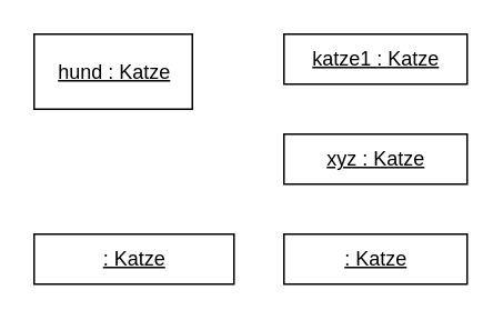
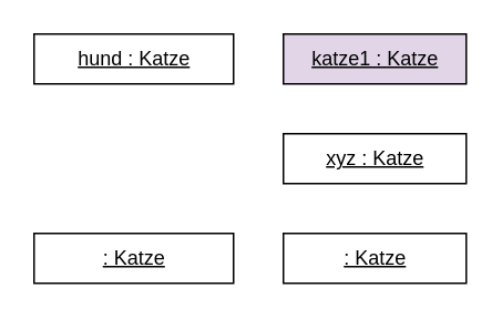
- <mxCell id="3" value="katze1 : Katze" style="html=1;fontStyle=4" parent="1" vertex="1"><mxGeometry x="170" y="20" width="110" height="30" as="geometry" /></mxCell>
+ <mxCell id="3" value="katze1 : Katze" style="html=1;fontStyle=4;fillColor=#e1d5e7;" parent="1" vertex="1"><mxGeometry x="170" y="20" width="110" height="30" as="geometry" /></mxCell>
- <mxCell id="2" value="hund : Katze" style="html=1;fontStyle=4" parent="1" vertex="1"><mxGeometry x="20" y="20" width="95" height="45" as="geometry" /></mxCell>
+ <mxCell id="2" value="hund : Katze" style="html=1;fontStyle=4" parent="1" vertex="1"><mxGeometry x="20" y="20" width="120" height="30" as="geometry" /></mxCell>
